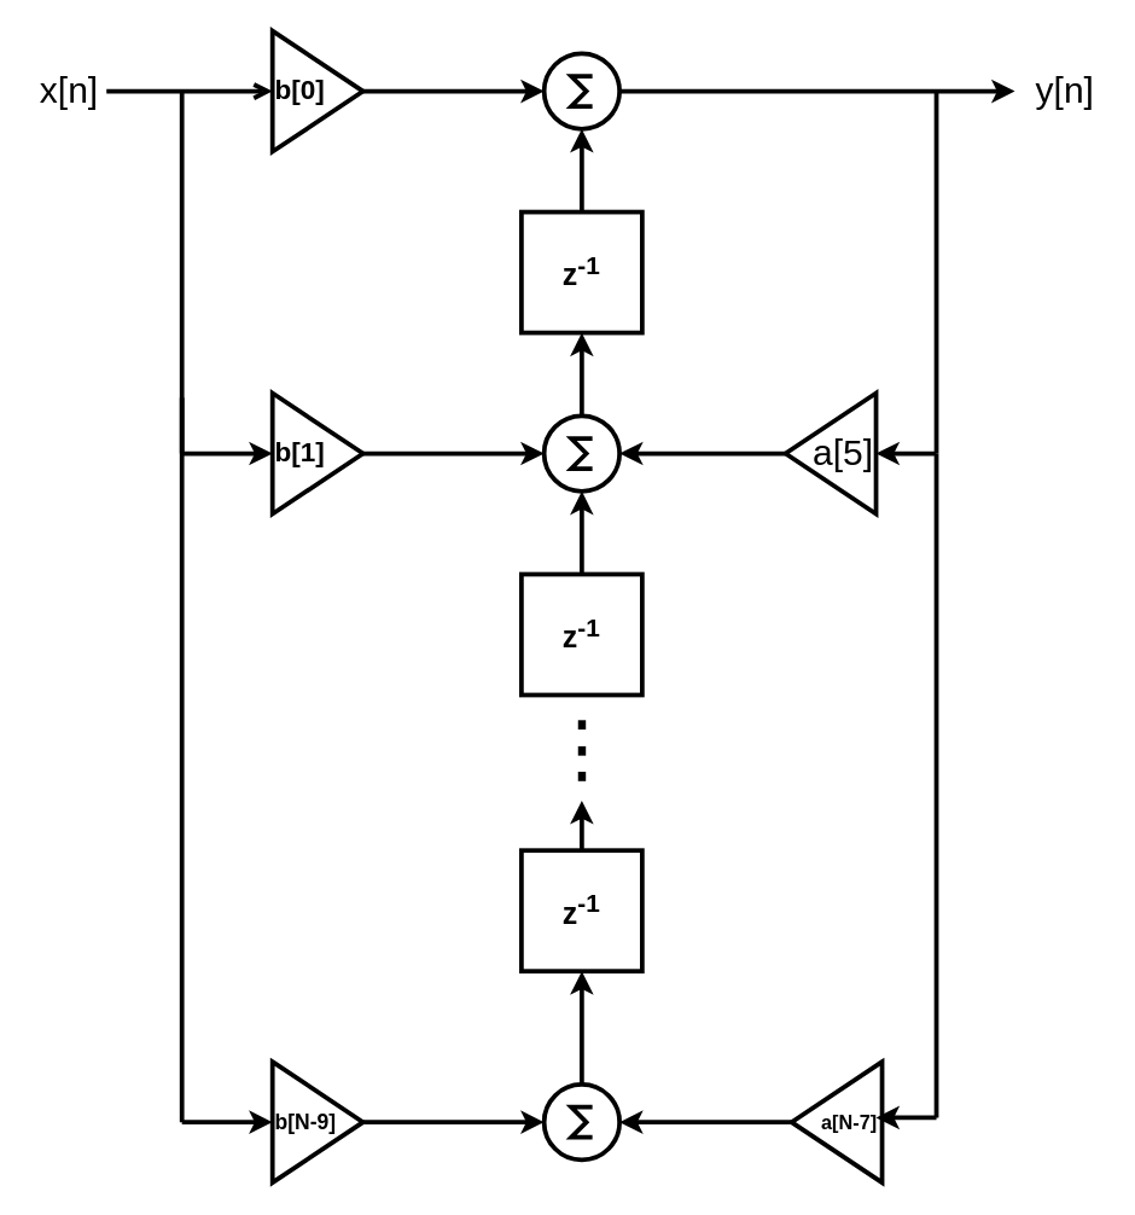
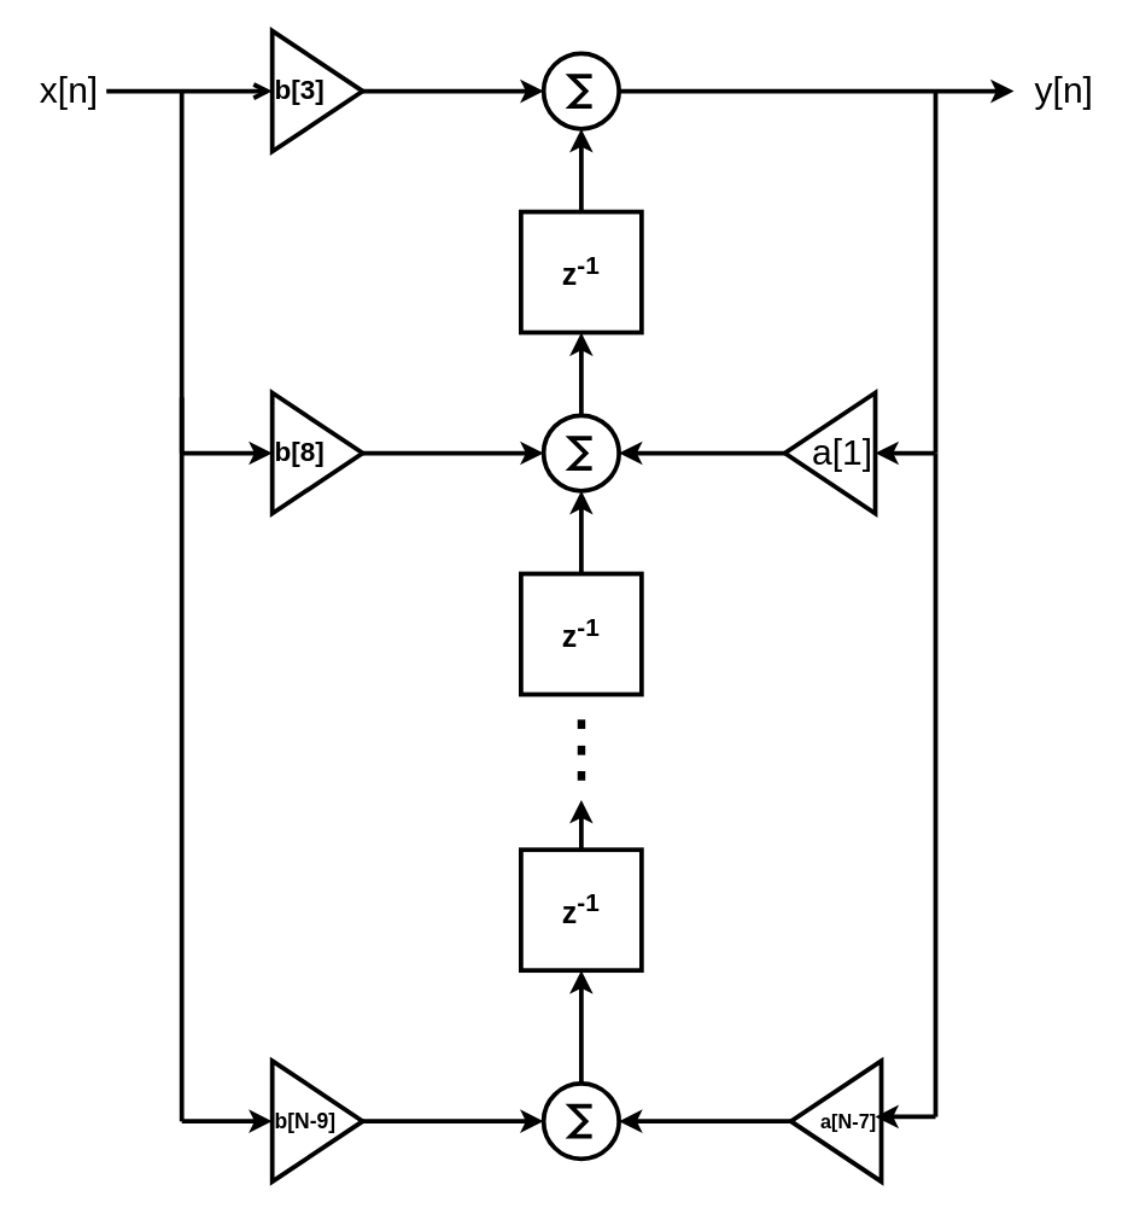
- <mxCell id="2" value="&lt;b&gt;&lt;font style=&quot;font-size: 18px&quot;&gt;b[0]&lt;/font&gt;&lt;/b&gt;" style="triangle;whiteSpace=wrap;html=1;align=left;strokeWidth=3;shadow=0;" vertex="1" parent="1"><mxGeometry x="180" y="20" width="60" height="80" as="geometry" /></mxCell>
+ <mxCell id="2" value="&lt;b&gt;&lt;font style=&quot;font-size: 18px&quot;&gt;b[3]&lt;/font&gt;&lt;/b&gt;" style="triangle;whiteSpace=wrap;html=1;align=left;strokeWidth=3;shadow=0;" vertex="1" parent="1"><mxGeometry x="180" y="20" width="60" height="80" as="geometry" /></mxCell>
- <mxCell id="12" value="&lt;b&gt;&lt;font style=&quot;font-size: 18px&quot;&gt;b[1]&lt;/font&gt;&lt;/b&gt;" style="triangle;whiteSpace=wrap;html=1;align=left;strokeWidth=3;shadow=0;" vertex="1" parent="1"><mxGeometry x="180" y="260" width="60" height="80" as="geometry" /></mxCell>
+ <mxCell id="12" value="&lt;b&gt;&lt;font style=&quot;font-size: 18px&quot;&gt;b[8]&lt;/font&gt;&lt;/b&gt;" style="triangle;whiteSpace=wrap;html=1;align=left;strokeWidth=3;shadow=0;" vertex="1" parent="1"><mxGeometry x="180" y="260" width="60" height="80" as="geometry" /></mxCell>
- <mxCell id="30" value="a[5]" style="text;html=1;align=center;verticalAlign=middle;resizable=0;points=[];;autosize=1;fontSize=24;" vertex="1" parent="1"><mxGeometry x="528" y="285" width="60" height="30" as="geometry" /></mxCell>
+ <mxCell id="30" value="a[1]" style="text;html=1;align=center;verticalAlign=middle;resizable=0;points=[];;autosize=1;fontSize=24;" vertex="1" parent="1"><mxGeometry x="528" y="285" width="60" height="30" as="geometry" /></mxCell>
